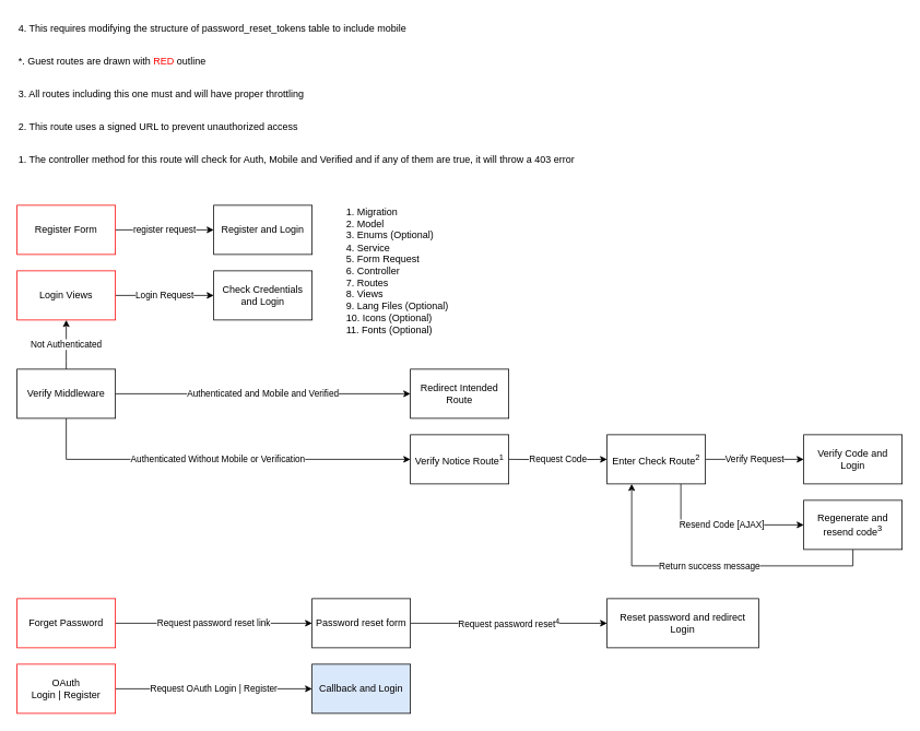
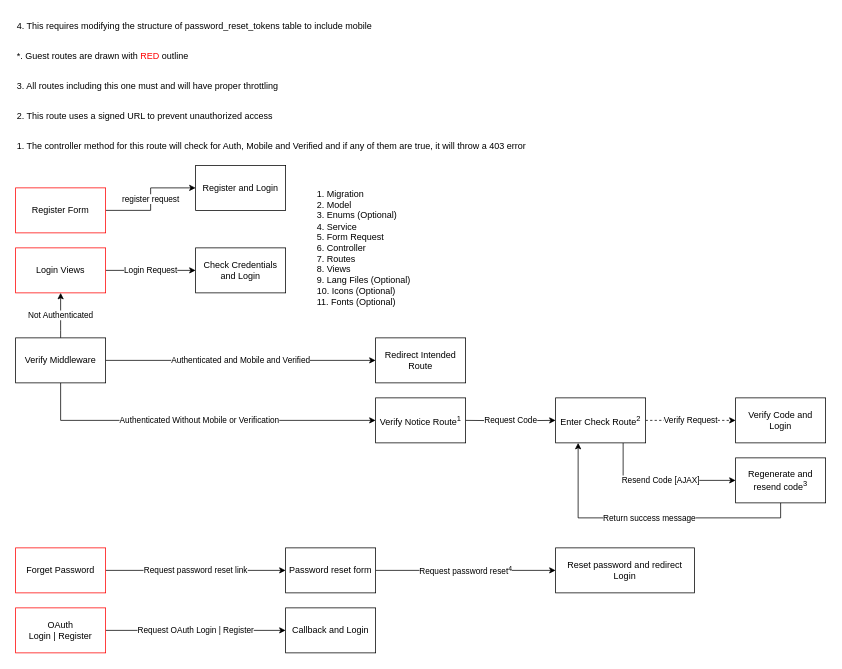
- <mxCell id="4" value="Register and Login" style="rounded=0;whiteSpace=wrap;html=1;" parent="1" vertex="1"><mxGeometry x="260" y="250" width="120" height="60" as="geometry" /></mxCell>
+ <mxCell id="4" value="Register and Login" style="rounded=0;whiteSpace=wrap;html=1;" parent="1" vertex="1"><mxGeometry x="260" y="220" width="120" height="60" as="geometry" /></mxCell>
- <mxCell id="16" value="Verify Request" style="edgeStyle=orthogonalEdgeStyle;rounded=0;orthogonalLoop=1;jettySize=auto;html=1;" parent="1" source="18" target="20" edge="1"><mxGeometry relative="1" as="geometry" /></mxCell>
+ <mxCell id="16" value="Verify Request" style="edgeStyle=orthogonalEdgeStyle;rounded=0;orthogonalLoop=1;jettySize=auto;html=1;dashed=1;" parent="1" source="18" target="20" edge="1"><mxGeometry relative="1" as="geometry" /></mxCell>
- <mxCell id="33" value="Callback and Login" style="whiteSpace=wrap;html=1;strokeColor=#000000;rounded=0;fillColor=#dae8fc;" parent="1" vertex="1"><mxGeometry x="380" y="810" width="120" height="60" as="geometry" /></mxCell>
+ <mxCell id="33" value="Callback and Login" style="whiteSpace=wrap;html=1;strokeColor=#000000;rounded=0;" parent="1" vertex="1"><mxGeometry x="380" y="810" width="120" height="60" as="geometry" /></mxCell>
